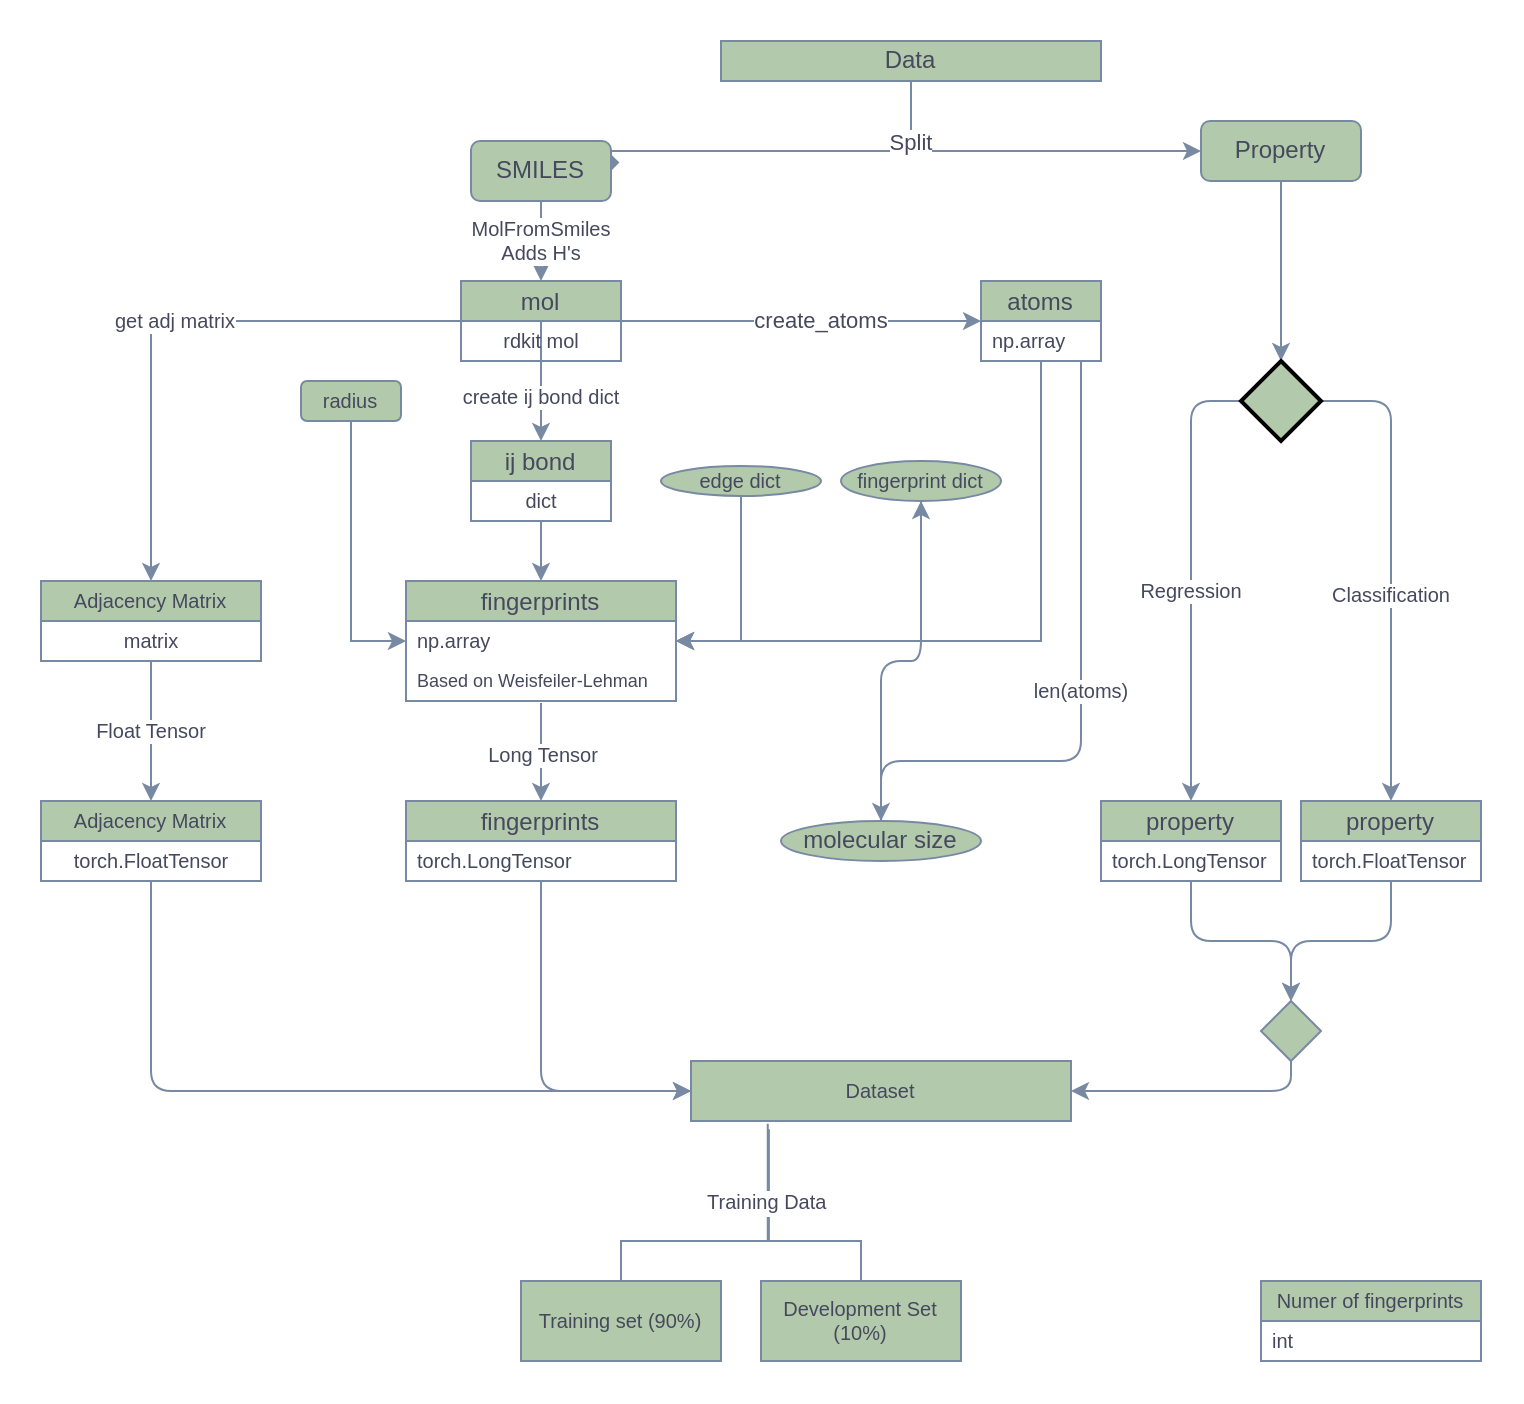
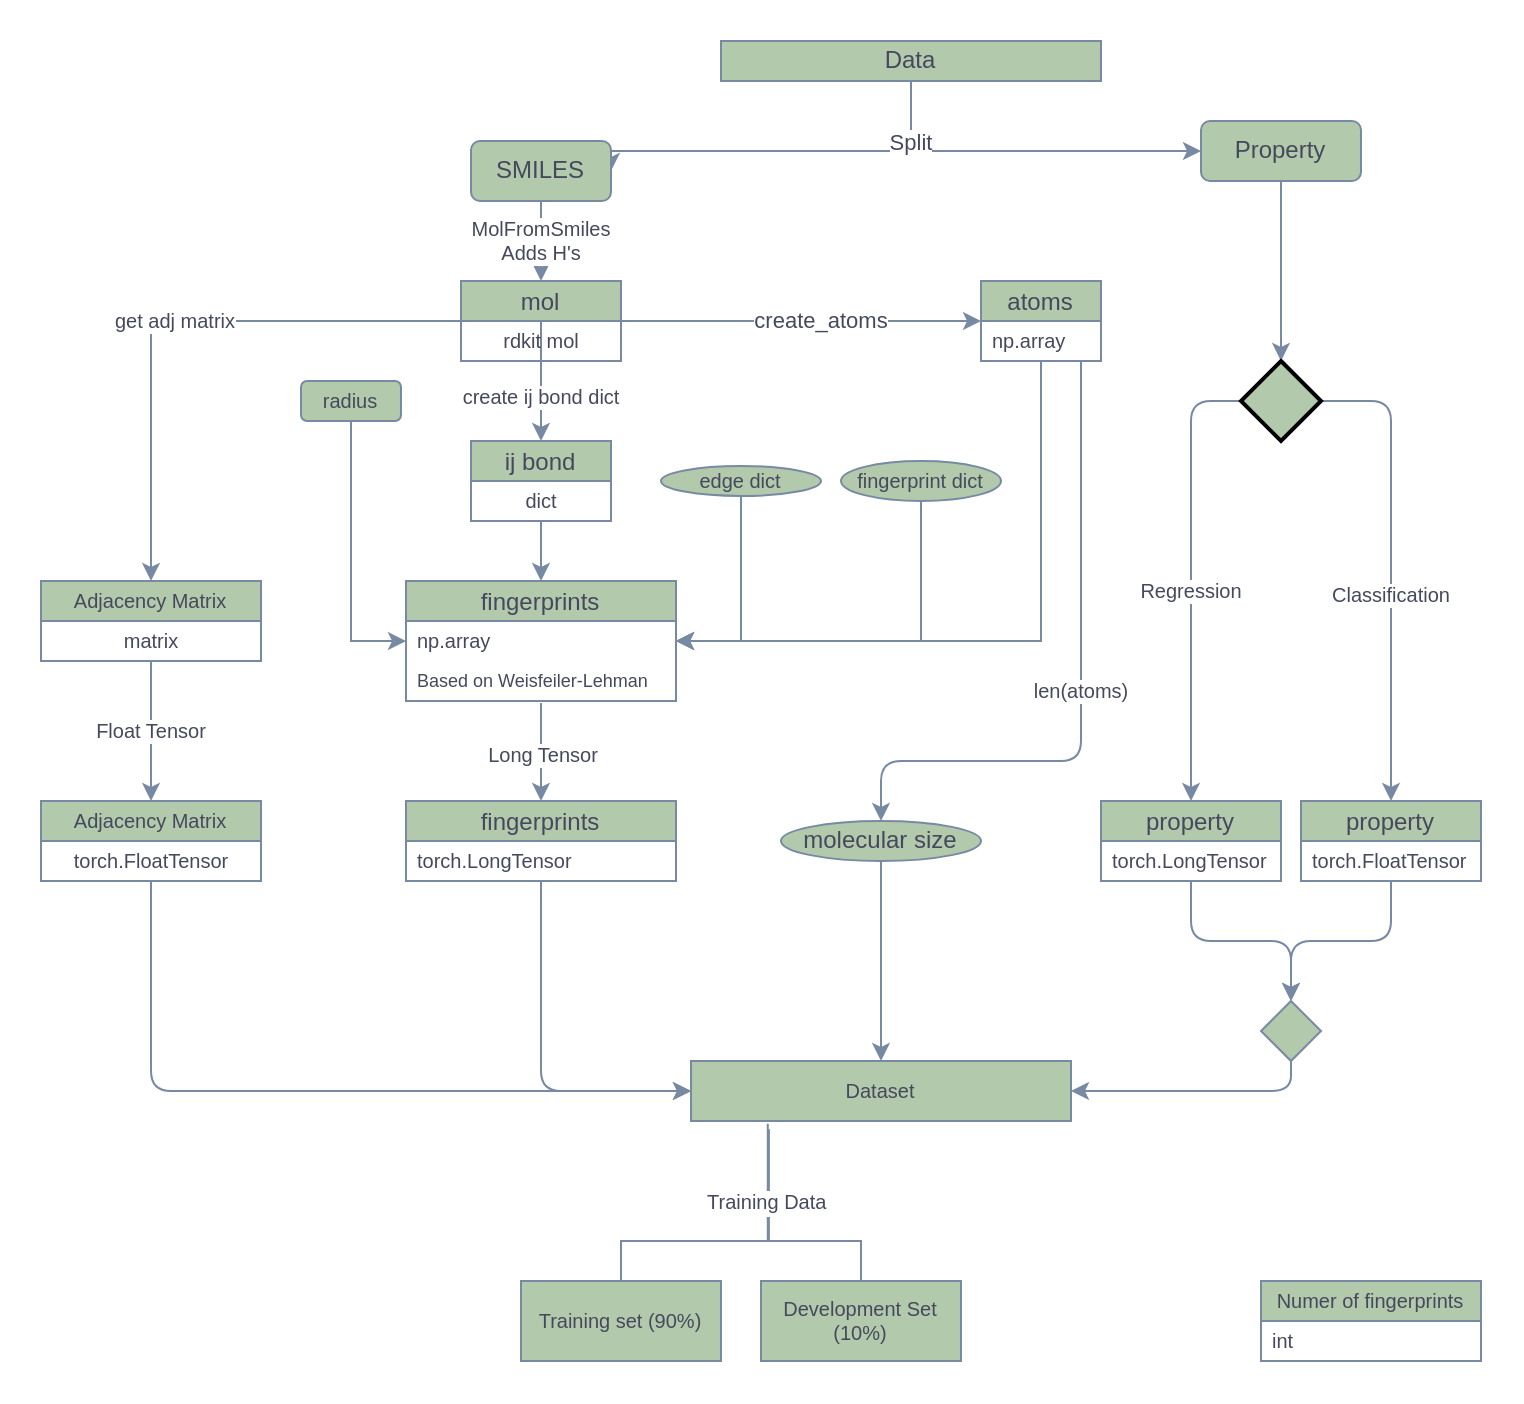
- <mxCell id="2" style="edgeStyle=orthogonalEdgeStyle;rounded=0;orthogonalLoop=1;jettySize=auto;html=1;entryX=1;entryY=0.5;entryDx=0;entryDy=0;strokeColor=#788AA3;fontColor=#46495D;exitX=0.5;exitY=1;exitDx=0;exitDy=0;endArrow=diamond;" parent="1" source="4" target="8" edge="1"><mxGeometry relative="1" as="geometry"><Array as="points"><mxPoint x="455" y="75" /></Array></mxGeometry></mxCell>
+ <mxCell id="2" style="edgeStyle=orthogonalEdgeStyle;rounded=0;orthogonalLoop=1;jettySize=auto;html=1;entryX=1;entryY=0.5;entryDx=0;entryDy=0;strokeColor=#788AA3;fontColor=#46495D;exitX=0.5;exitY=1;exitDx=0;exitDy=0;" parent="1" source="4" target="8" edge="1"><mxGeometry relative="1" as="geometry"><Array as="points"><mxPoint x="455" y="75" /></Array></mxGeometry></mxCell>
- <mxCell id="50" style="edgeStyle=orthogonalEdgeStyle;curved=0;rounded=1;sketch=0;orthogonalLoop=1;jettySize=auto;html=1;fontSize=10;fontColor=#46495D;strokeColor=#788AA3;fillColor=#B2C9AB;" parent="1" source="51" target="31" edge="1"><mxGeometry relative="1" as="geometry" /></mxCell>
+ <mxCell id="50" style="edgeStyle=orthogonalEdgeStyle;curved=0;rounded=1;sketch=0;orthogonalLoop=1;jettySize=auto;html=1;entryX=0.5;entryY=0;entryDx=0;entryDy=0;fontSize=10;fontColor=#46495D;strokeColor=#788AA3;fillColor=#B2C9AB;" parent="1" source="51" target="52" edge="1"><mxGeometry relative="1" as="geometry" /></mxCell>
